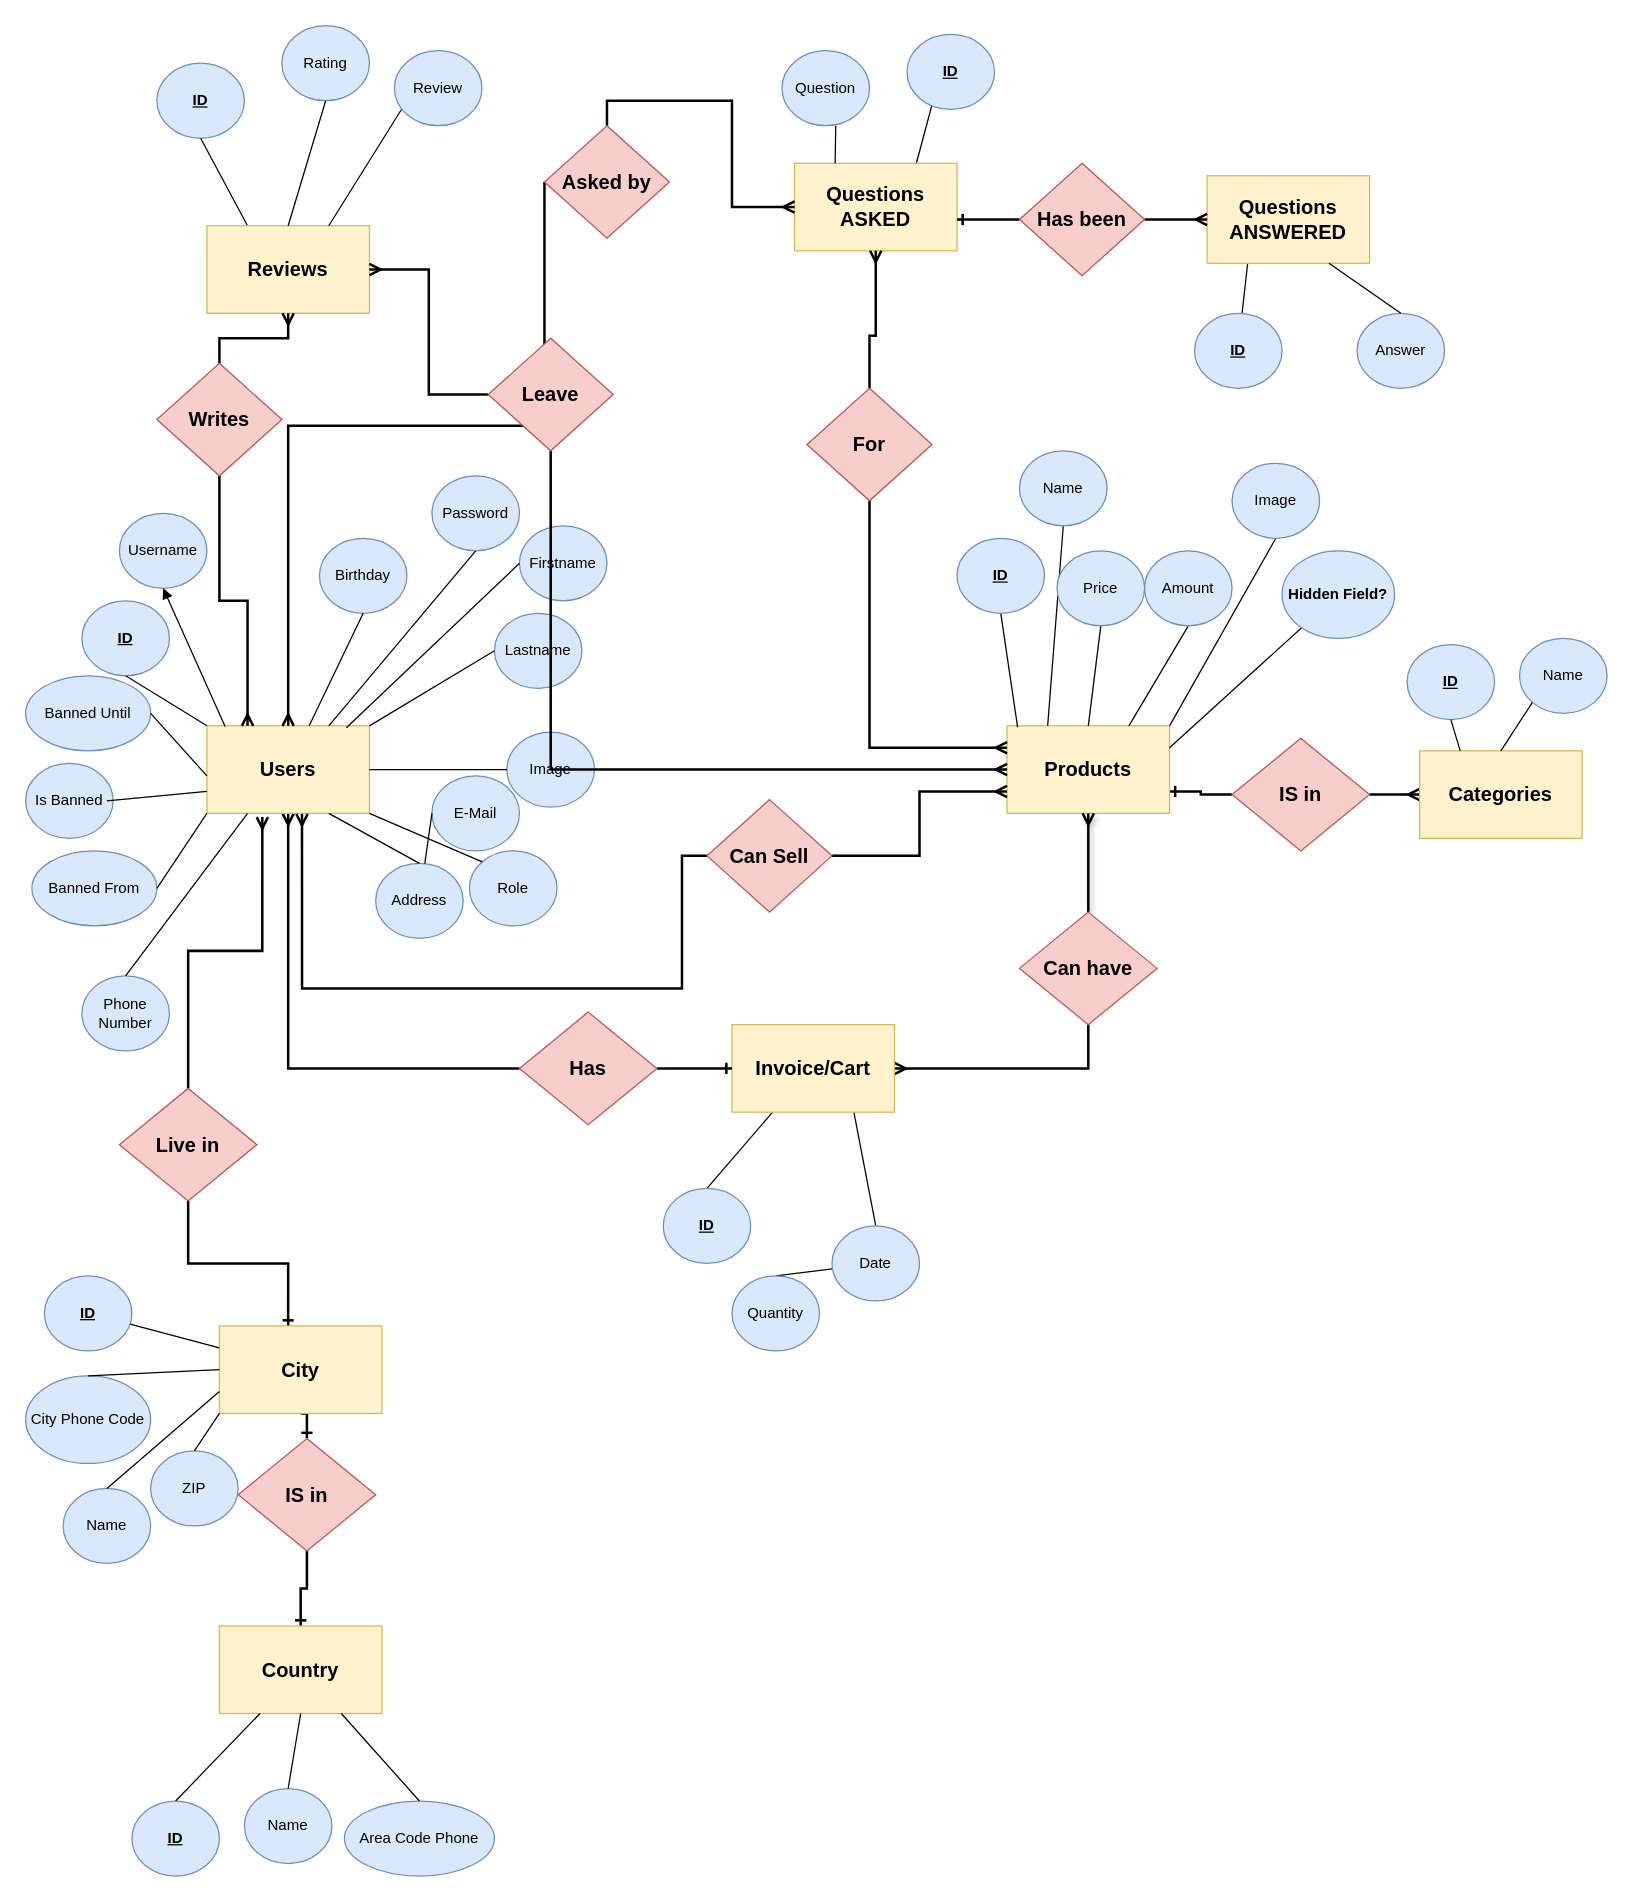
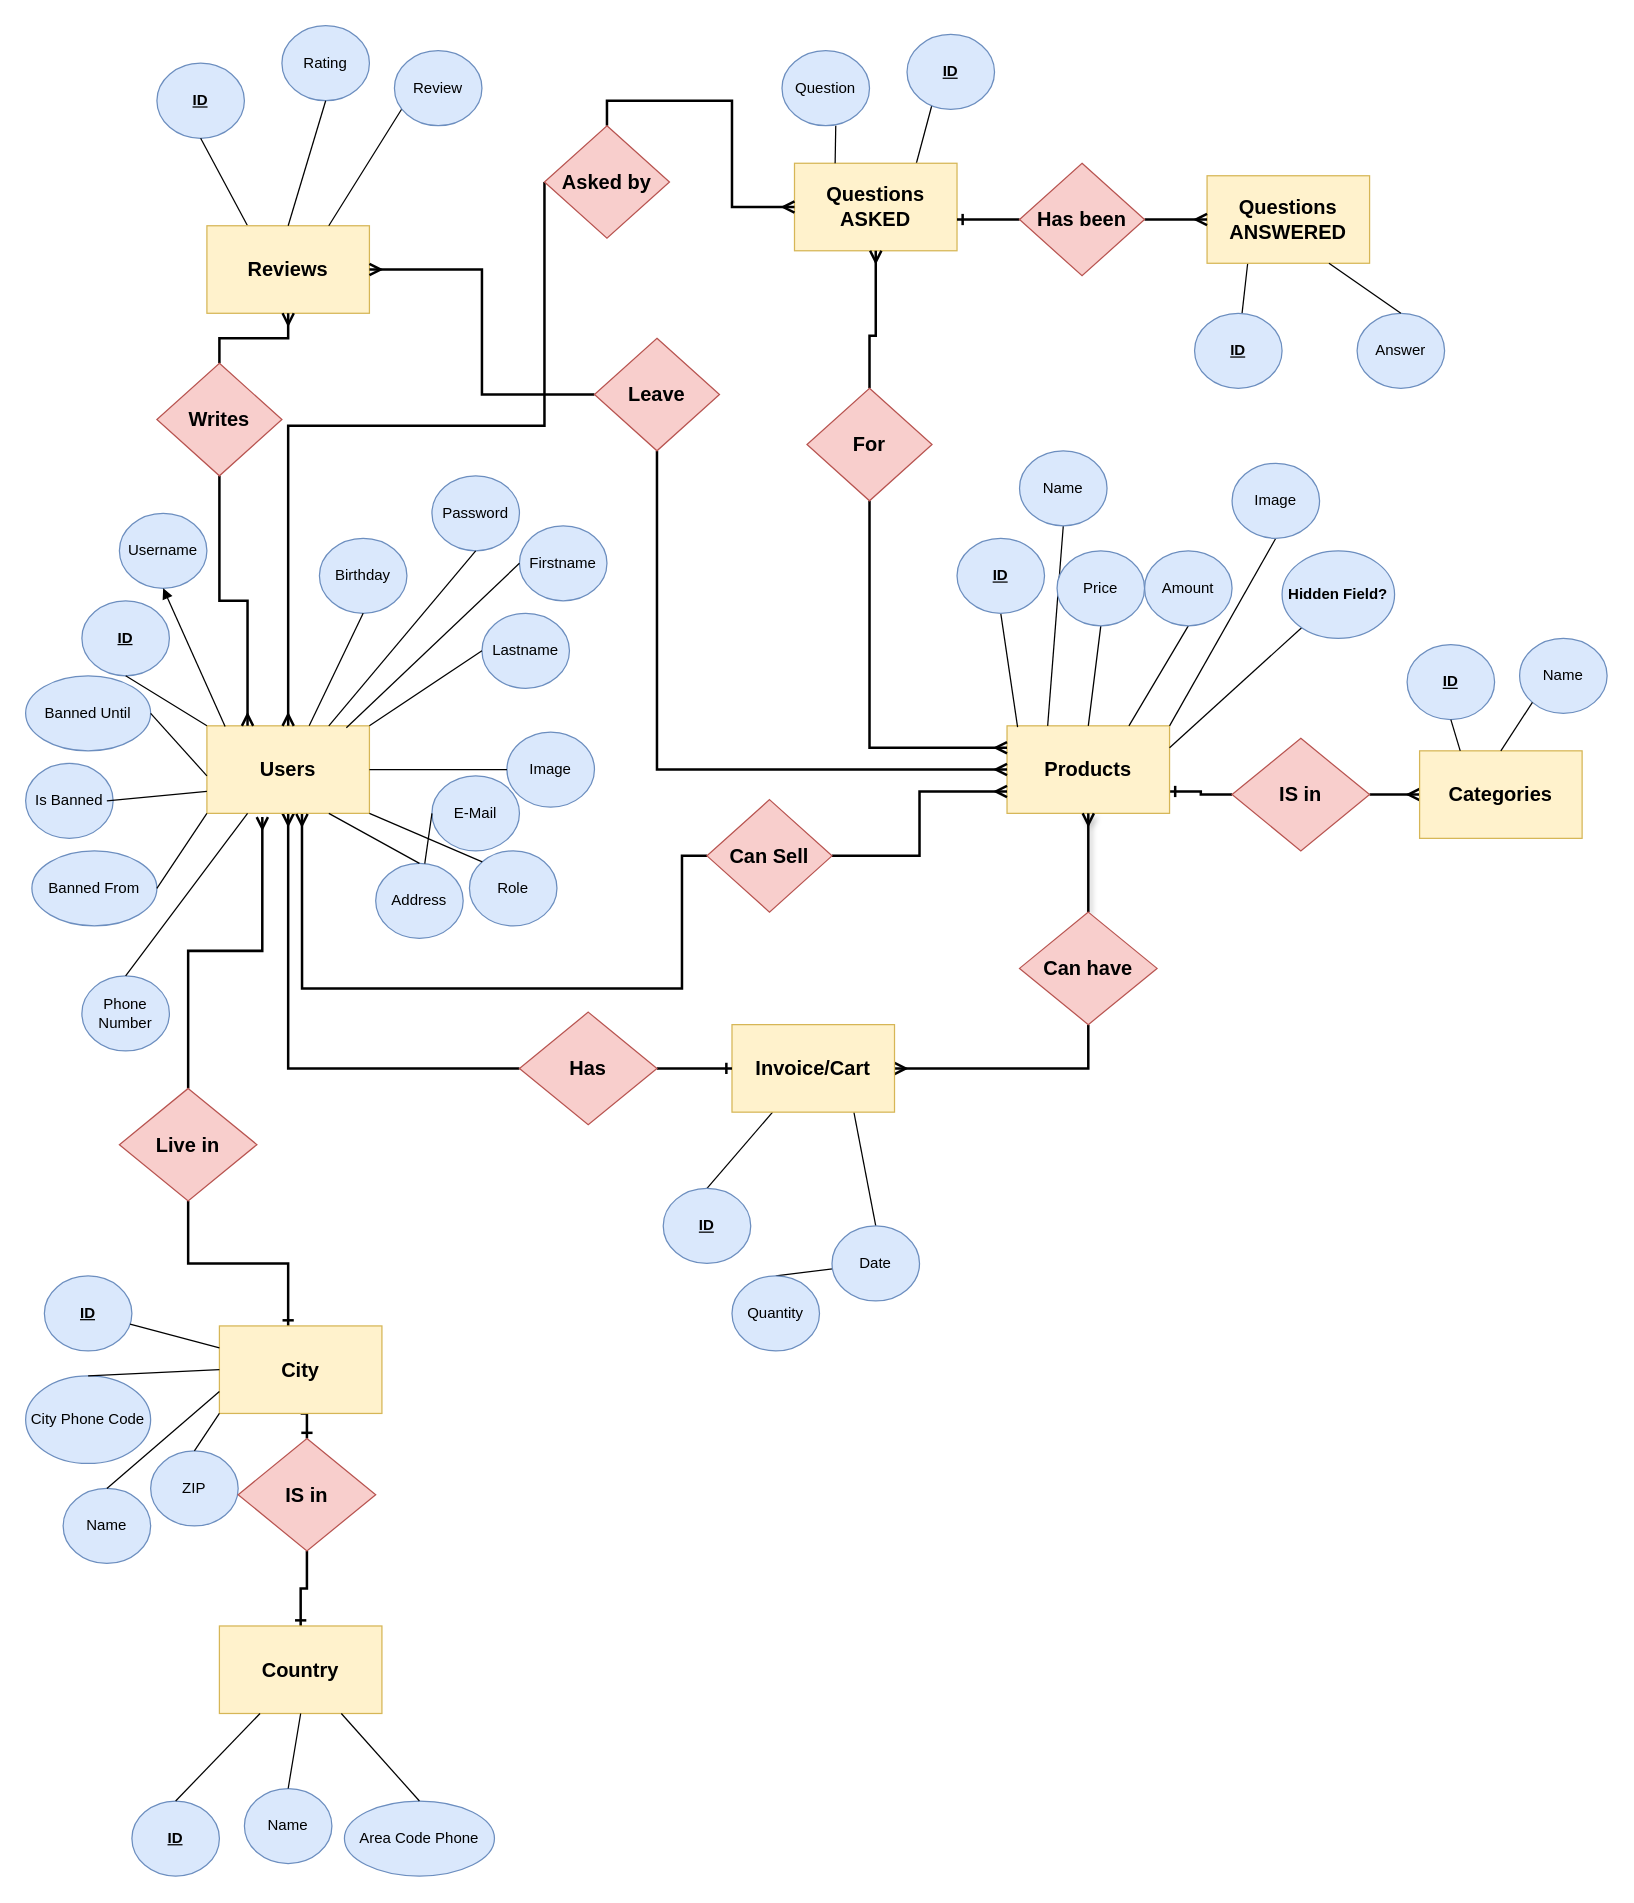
- <mxCell id="121" value="&lt;span style=&quot;font-size: 16px&quot;&gt;&lt;b&gt;Leave&lt;/b&gt;&lt;/span&gt;" style="rhombus;whiteSpace=wrap;html=1;fillColor=#f8cecc;strokeColor=#b85450;" vertex="1" parent="1"><mxGeometry x="390" y="270" width="100" height="90" as="geometry" /></mxCell>
+ <mxCell id="121" value="&lt;span style=&quot;font-size: 16px&quot;&gt;&lt;b&gt;Leave&lt;/b&gt;&lt;/span&gt;" style="rhombus;whiteSpace=wrap;html=1;fillColor=#f8cecc;strokeColor=#b85450;" vertex="1" parent="1"><mxGeometry x="475" y="270" width="100" height="90" as="geometry" /></mxCell>
- <mxCell id="7" value="Lastname" style="ellipse;whiteSpace=wrap;html=1;align=center;fillColor=#dae8fc;strokeColor=#6c8ebf;" vertex="1" parent="1"><mxGeometry x="395" y="490" width="70" height="60" as="geometry" /></mxCell>
+ <mxCell id="7" value="Lastname" style="ellipse;whiteSpace=wrap;html=1;align=center;fillColor=#dae8fc;strokeColor=#6c8ebf;" vertex="1" parent="1"><mxGeometry x="385" y="490" width="70" height="60" as="geometry" /></mxCell>
